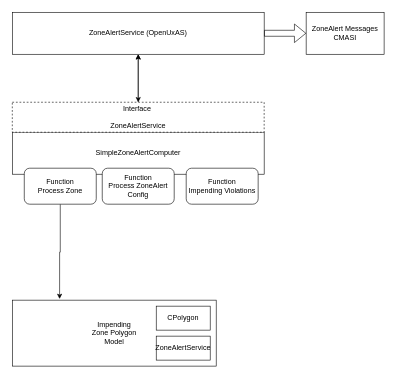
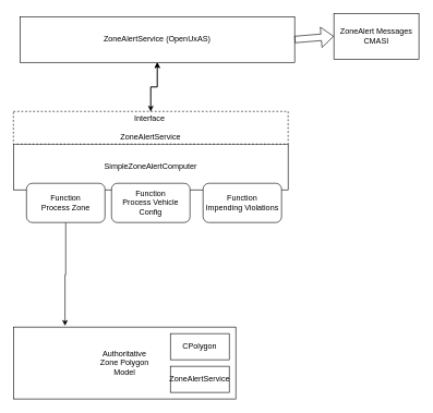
- <mxCell id="5" value="ZoneAlertService (OpenUxAS)" style="rounded=0;whiteSpace=wrap;html=1;" parent="1" vertex="1"><mxGeometry x="20" y="20" width="420" height="70" as="geometry" /></mxCell>
+ <mxCell id="5" value="ZoneAlertService (OpenUxAS)" style="rounded=0;whiteSpace=wrap;html=1;" parent="1" vertex="1"><mxGeometry x="30" y="25" width="420" height="70" as="geometry" /></mxCell>
- <mxCell id="15" value="Function&lt;div&gt;Process ZoneAlert Config&lt;/div&gt;" style="rounded=1;whiteSpace=wrap;html=1;" vertex="1" parent="1"><mxGeometry x="170" y="280" width="120" height="60" as="geometry" /></mxCell>
+ <mxCell id="15" value="Function&lt;div&gt;Process Vehicle Config&lt;/div&gt;" style="rounded=1;whiteSpace=wrap;html=1;" vertex="1" parent="1"><mxGeometry x="170" y="280" width="120" height="60" as="geometry" /></mxCell>
- <mxCell id="2" value="Impending&lt;br&gt;Zone Polygon&lt;br&gt;Model" style="rounded=0;whiteSpace=wrap;html=1;" parent="1" vertex="1"><mxGeometry x="20" y="500" width="340" height="110" as="geometry" /></mxCell>
+ <mxCell id="2" value="Authoritative&lt;br&gt;Zone Polygon&lt;br&gt;Model" style="rounded=0;whiteSpace=wrap;html=1;" parent="1" vertex="1"><mxGeometry x="20" y="500" width="340" height="110" as="geometry" /></mxCell>
